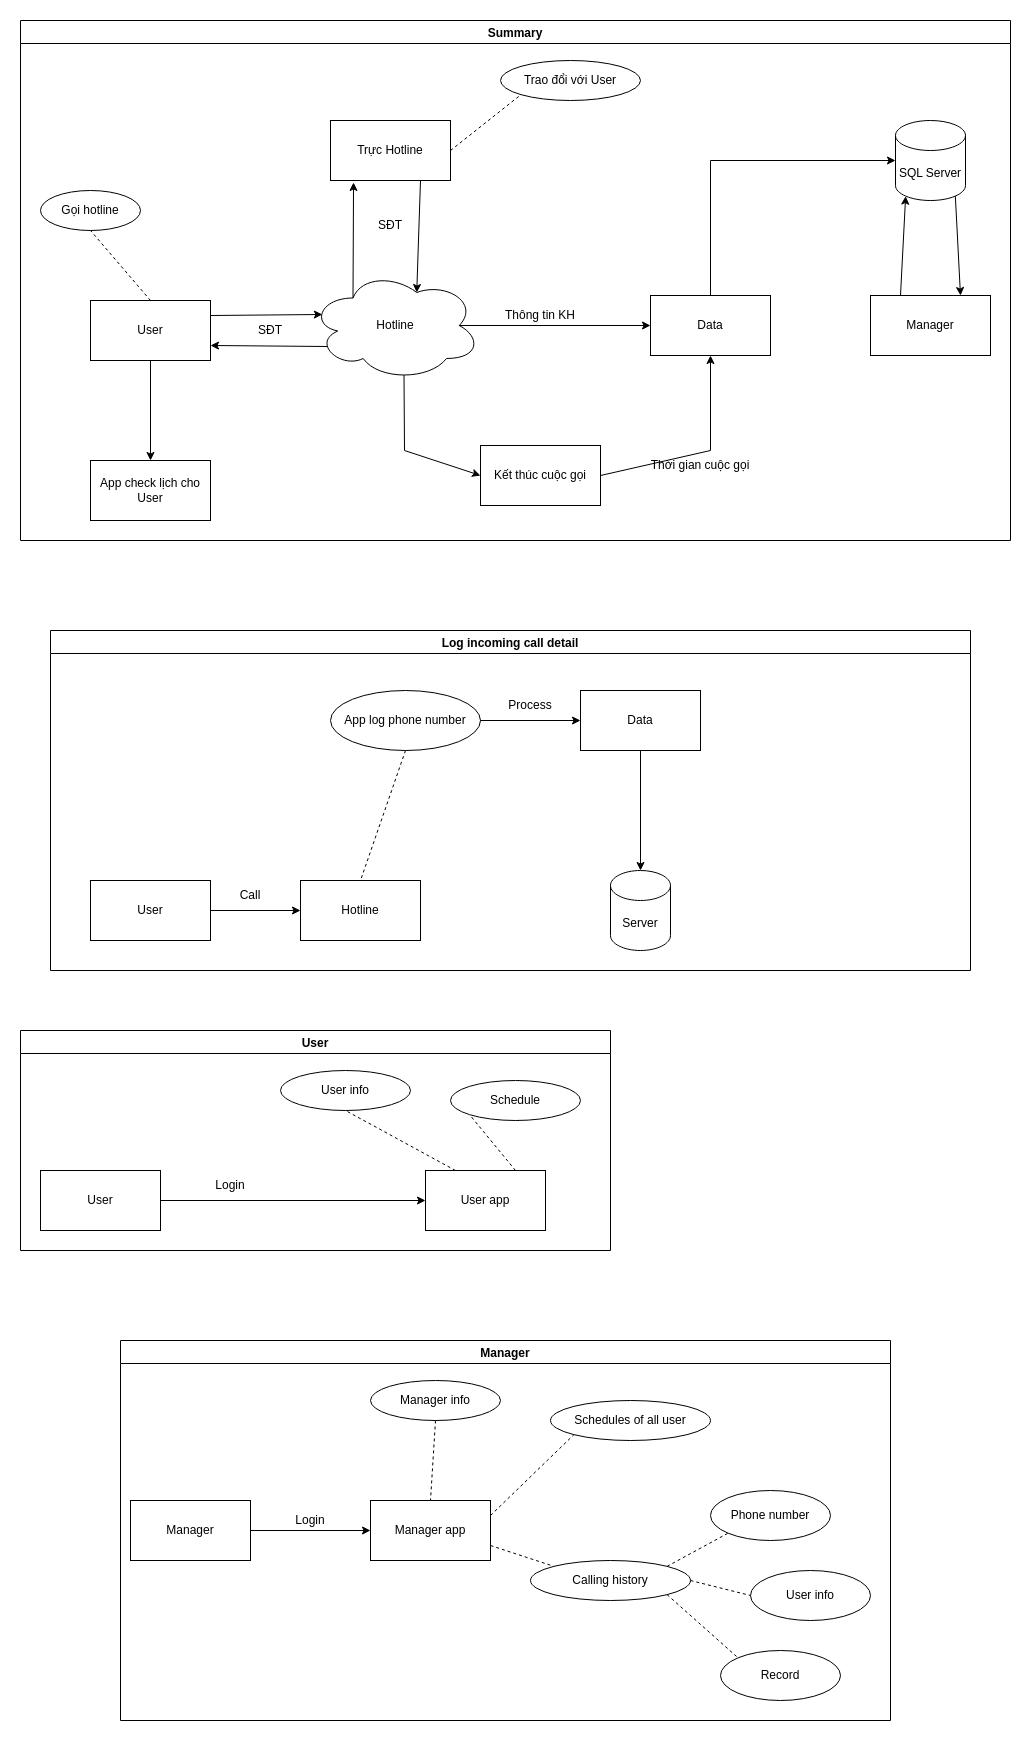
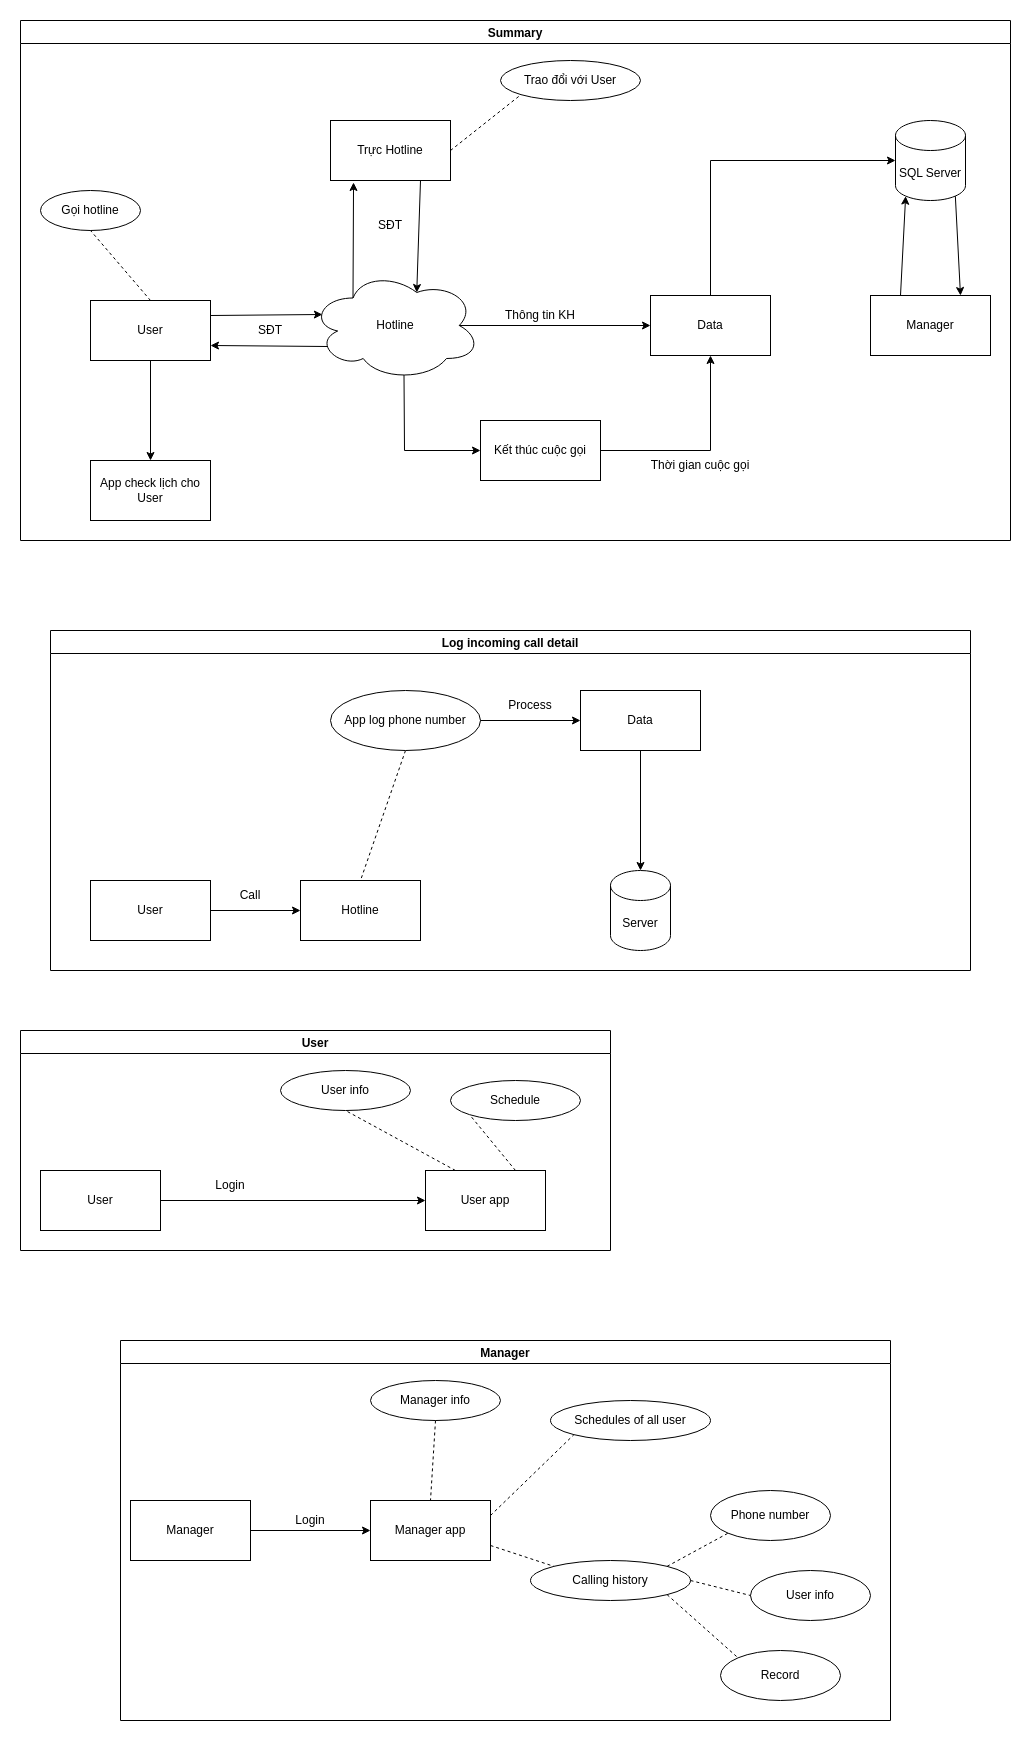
- <mxCell id="18" value="Kết thúc cuộc gọi" style="rounded=0;whiteSpace=wrap;html=1;" parent="1" vertex="1"><mxGeometry x="480" y="445" width="120" height="60" as="geometry" /></mxCell>
+ <mxCell id="18" value="Kết thúc cuộc gọi" style="rounded=0;whiteSpace=wrap;html=1;" parent="1" vertex="1"><mxGeometry x="480" y="420" width="120" height="60" as="geometry" /></mxCell>
